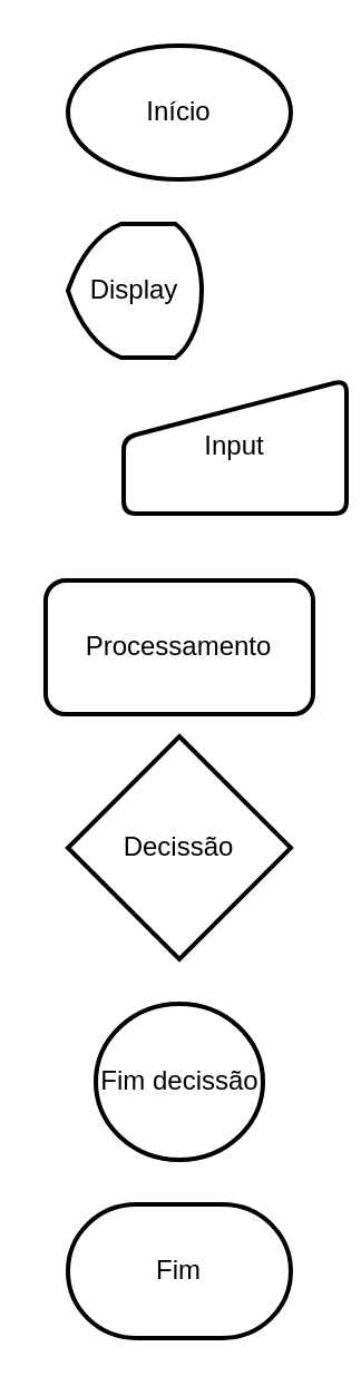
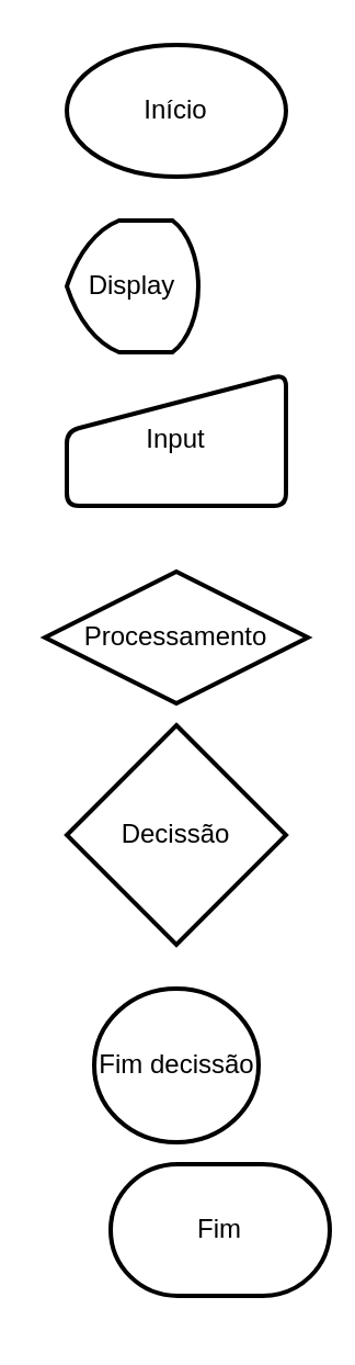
- <mxCell id="4" value="Input" style="html=1;strokeWidth=2;shape=manualInput;whiteSpace=wrap;rounded=1;size=26;arcSize=11;" vertex="1" parent="1"><mxGeometry x="55" y="170" width="100" height="60" as="geometry" /></mxCell>
+ <mxCell id="4" value="Input" style="html=1;strokeWidth=2;shape=manualInput;whiteSpace=wrap;rounded=1;size=26;arcSize=11;" vertex="1" parent="1"><mxGeometry x="30" y="170" width="100" height="60" as="geometry" /></mxCell>
- <mxCell id="8" value="Processamento&lt;br&gt;" style="rounded=1;whiteSpace=wrap;html=1;strokeWidth=2;" vertex="1" parent="1"><mxGeometry x="20" y="260" width="120" height="60" as="geometry" /></mxCell>
+ <mxCell id="8" value="Processamento&lt;br&gt;" style="rhombus;whiteSpace=wrap;html=1;strokeWidth=2;" vertex="1" parent="1"><mxGeometry x="20" y="260" width="120" height="60" as="geometry" /></mxCell>
- <mxCell id="3" value="Fim" style="strokeWidth=2;html=1;shape=mxgraph.flowchart.terminator;whiteSpace=wrap;" vertex="1" parent="1"><mxGeometry x="30" y="540" width="100" height="60" as="geometry" /></mxCell>
+ <mxCell id="3" value="Fim" style="strokeWidth=2;html=1;shape=mxgraph.flowchart.terminator;whiteSpace=wrap;" vertex="1" parent="1"><mxGeometry x="50" y="530" width="100" height="60" as="geometry" /></mxCell>
